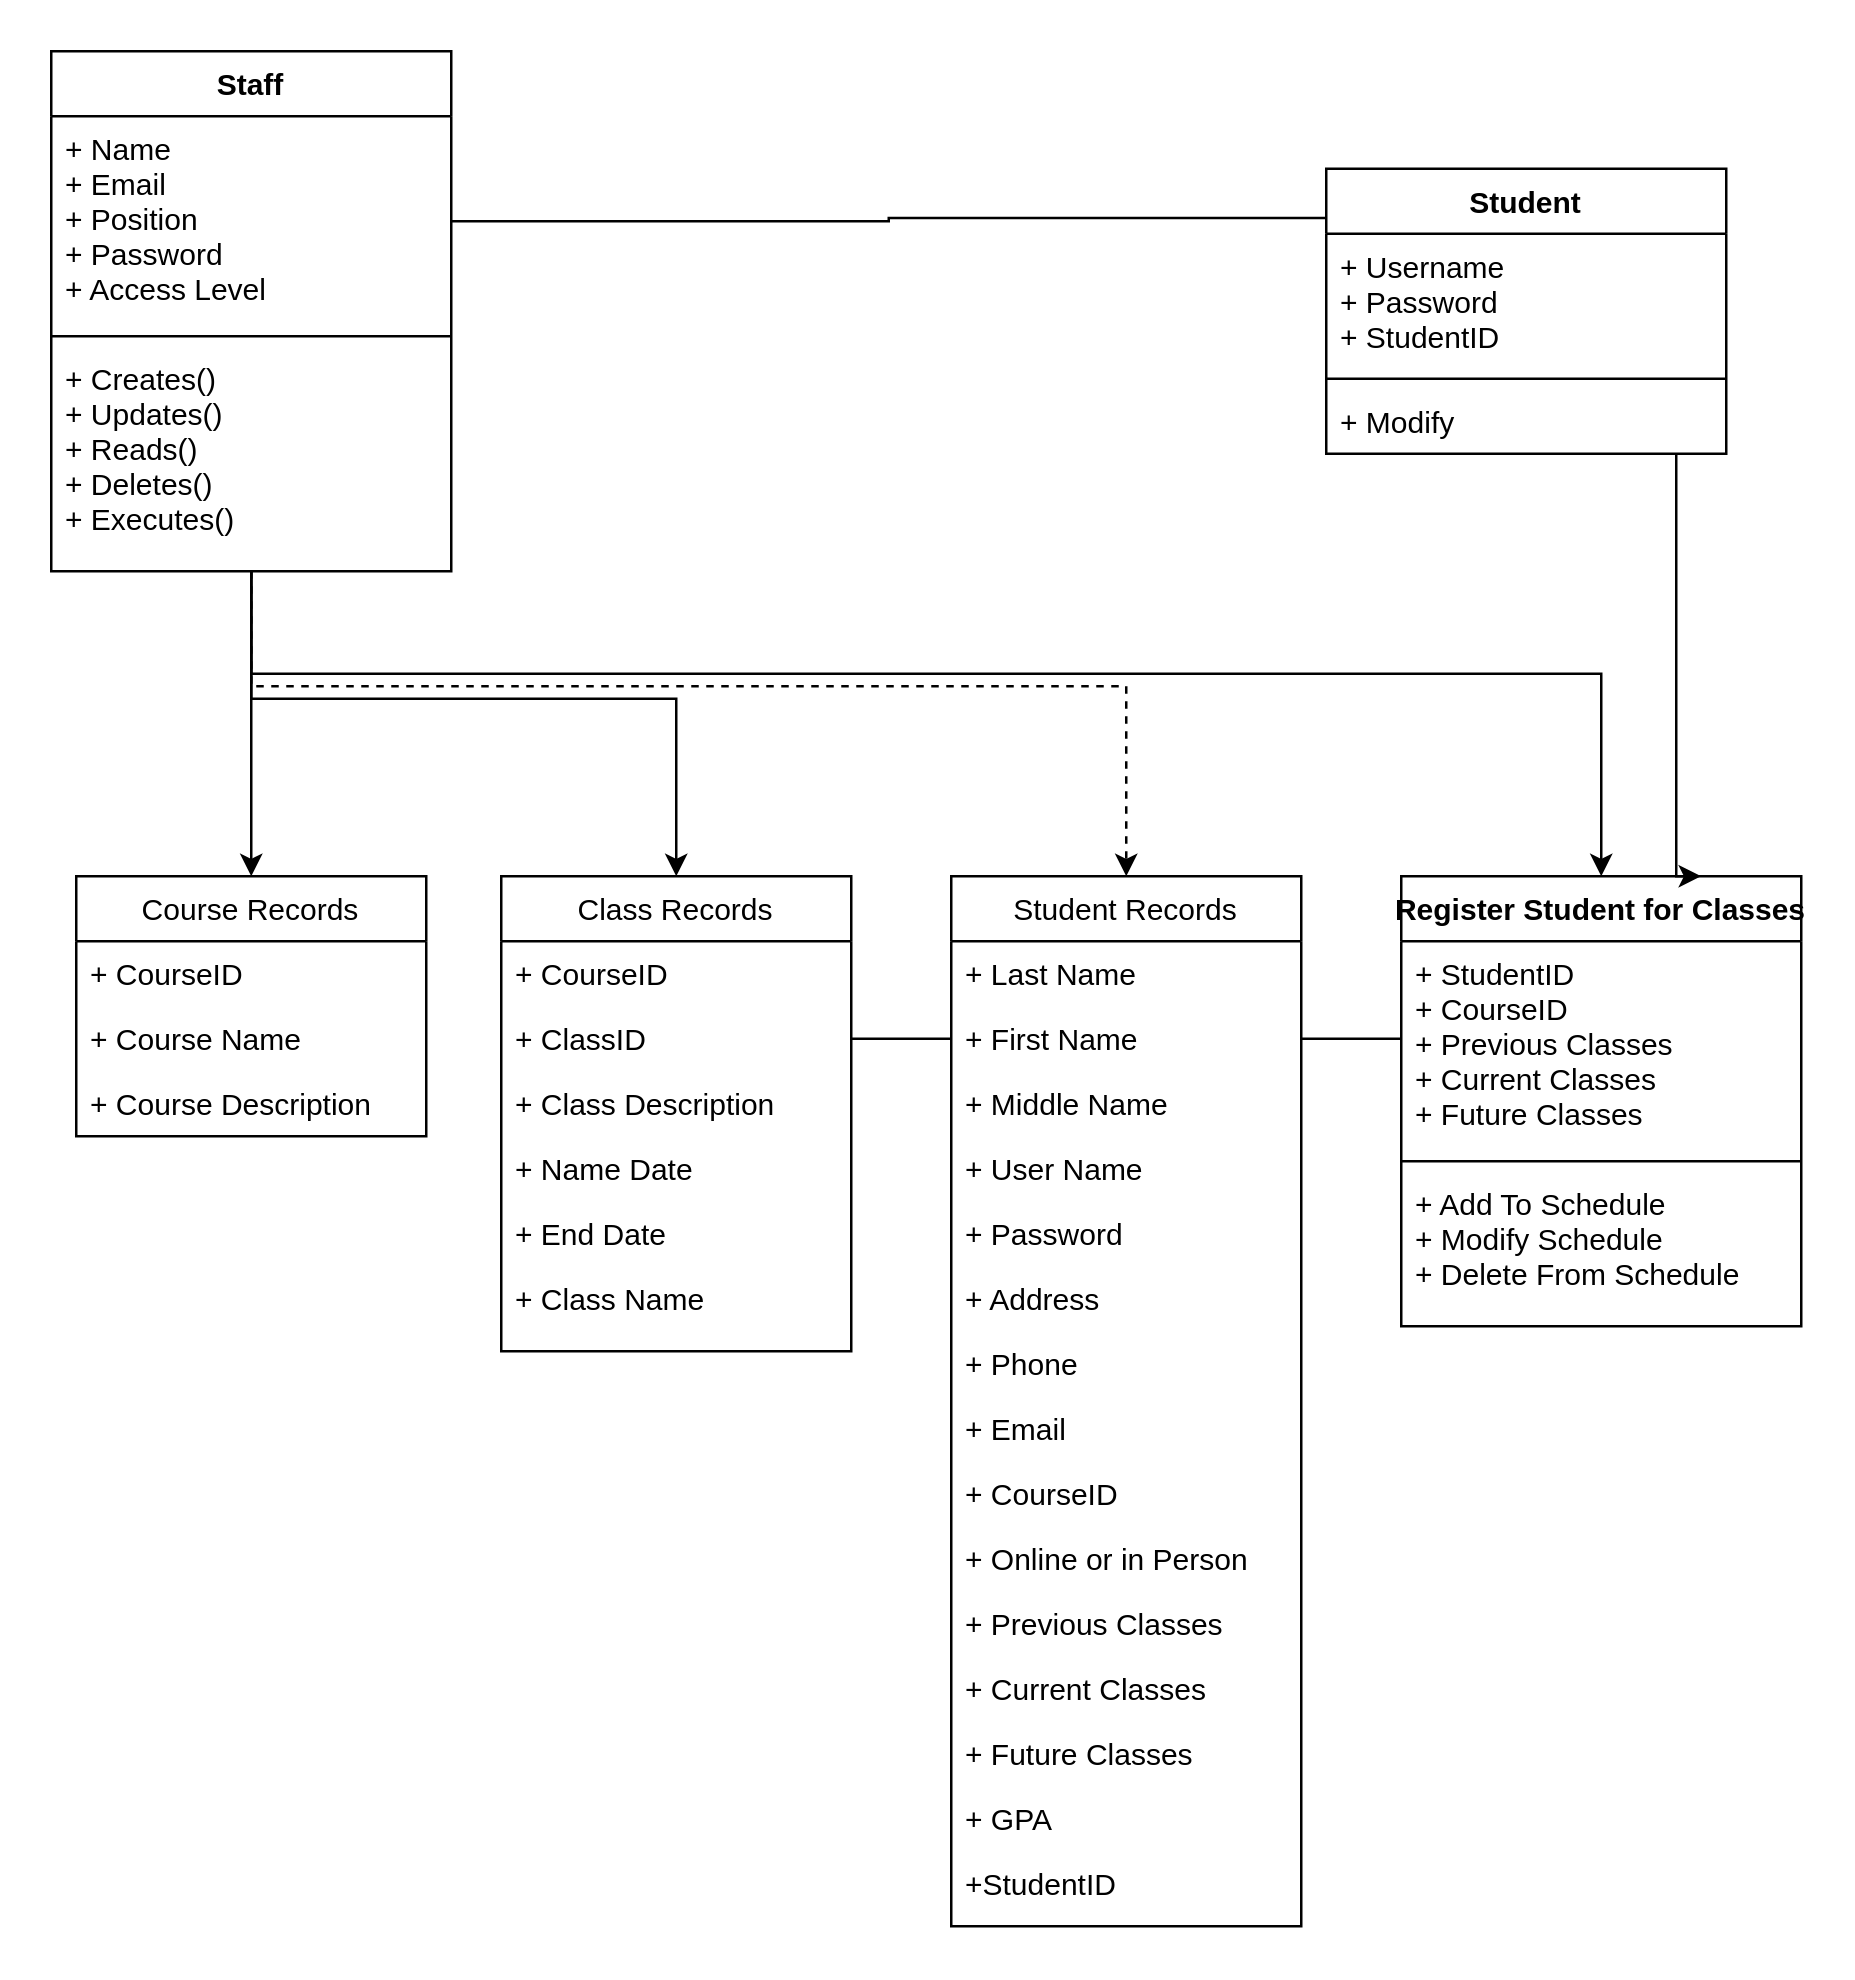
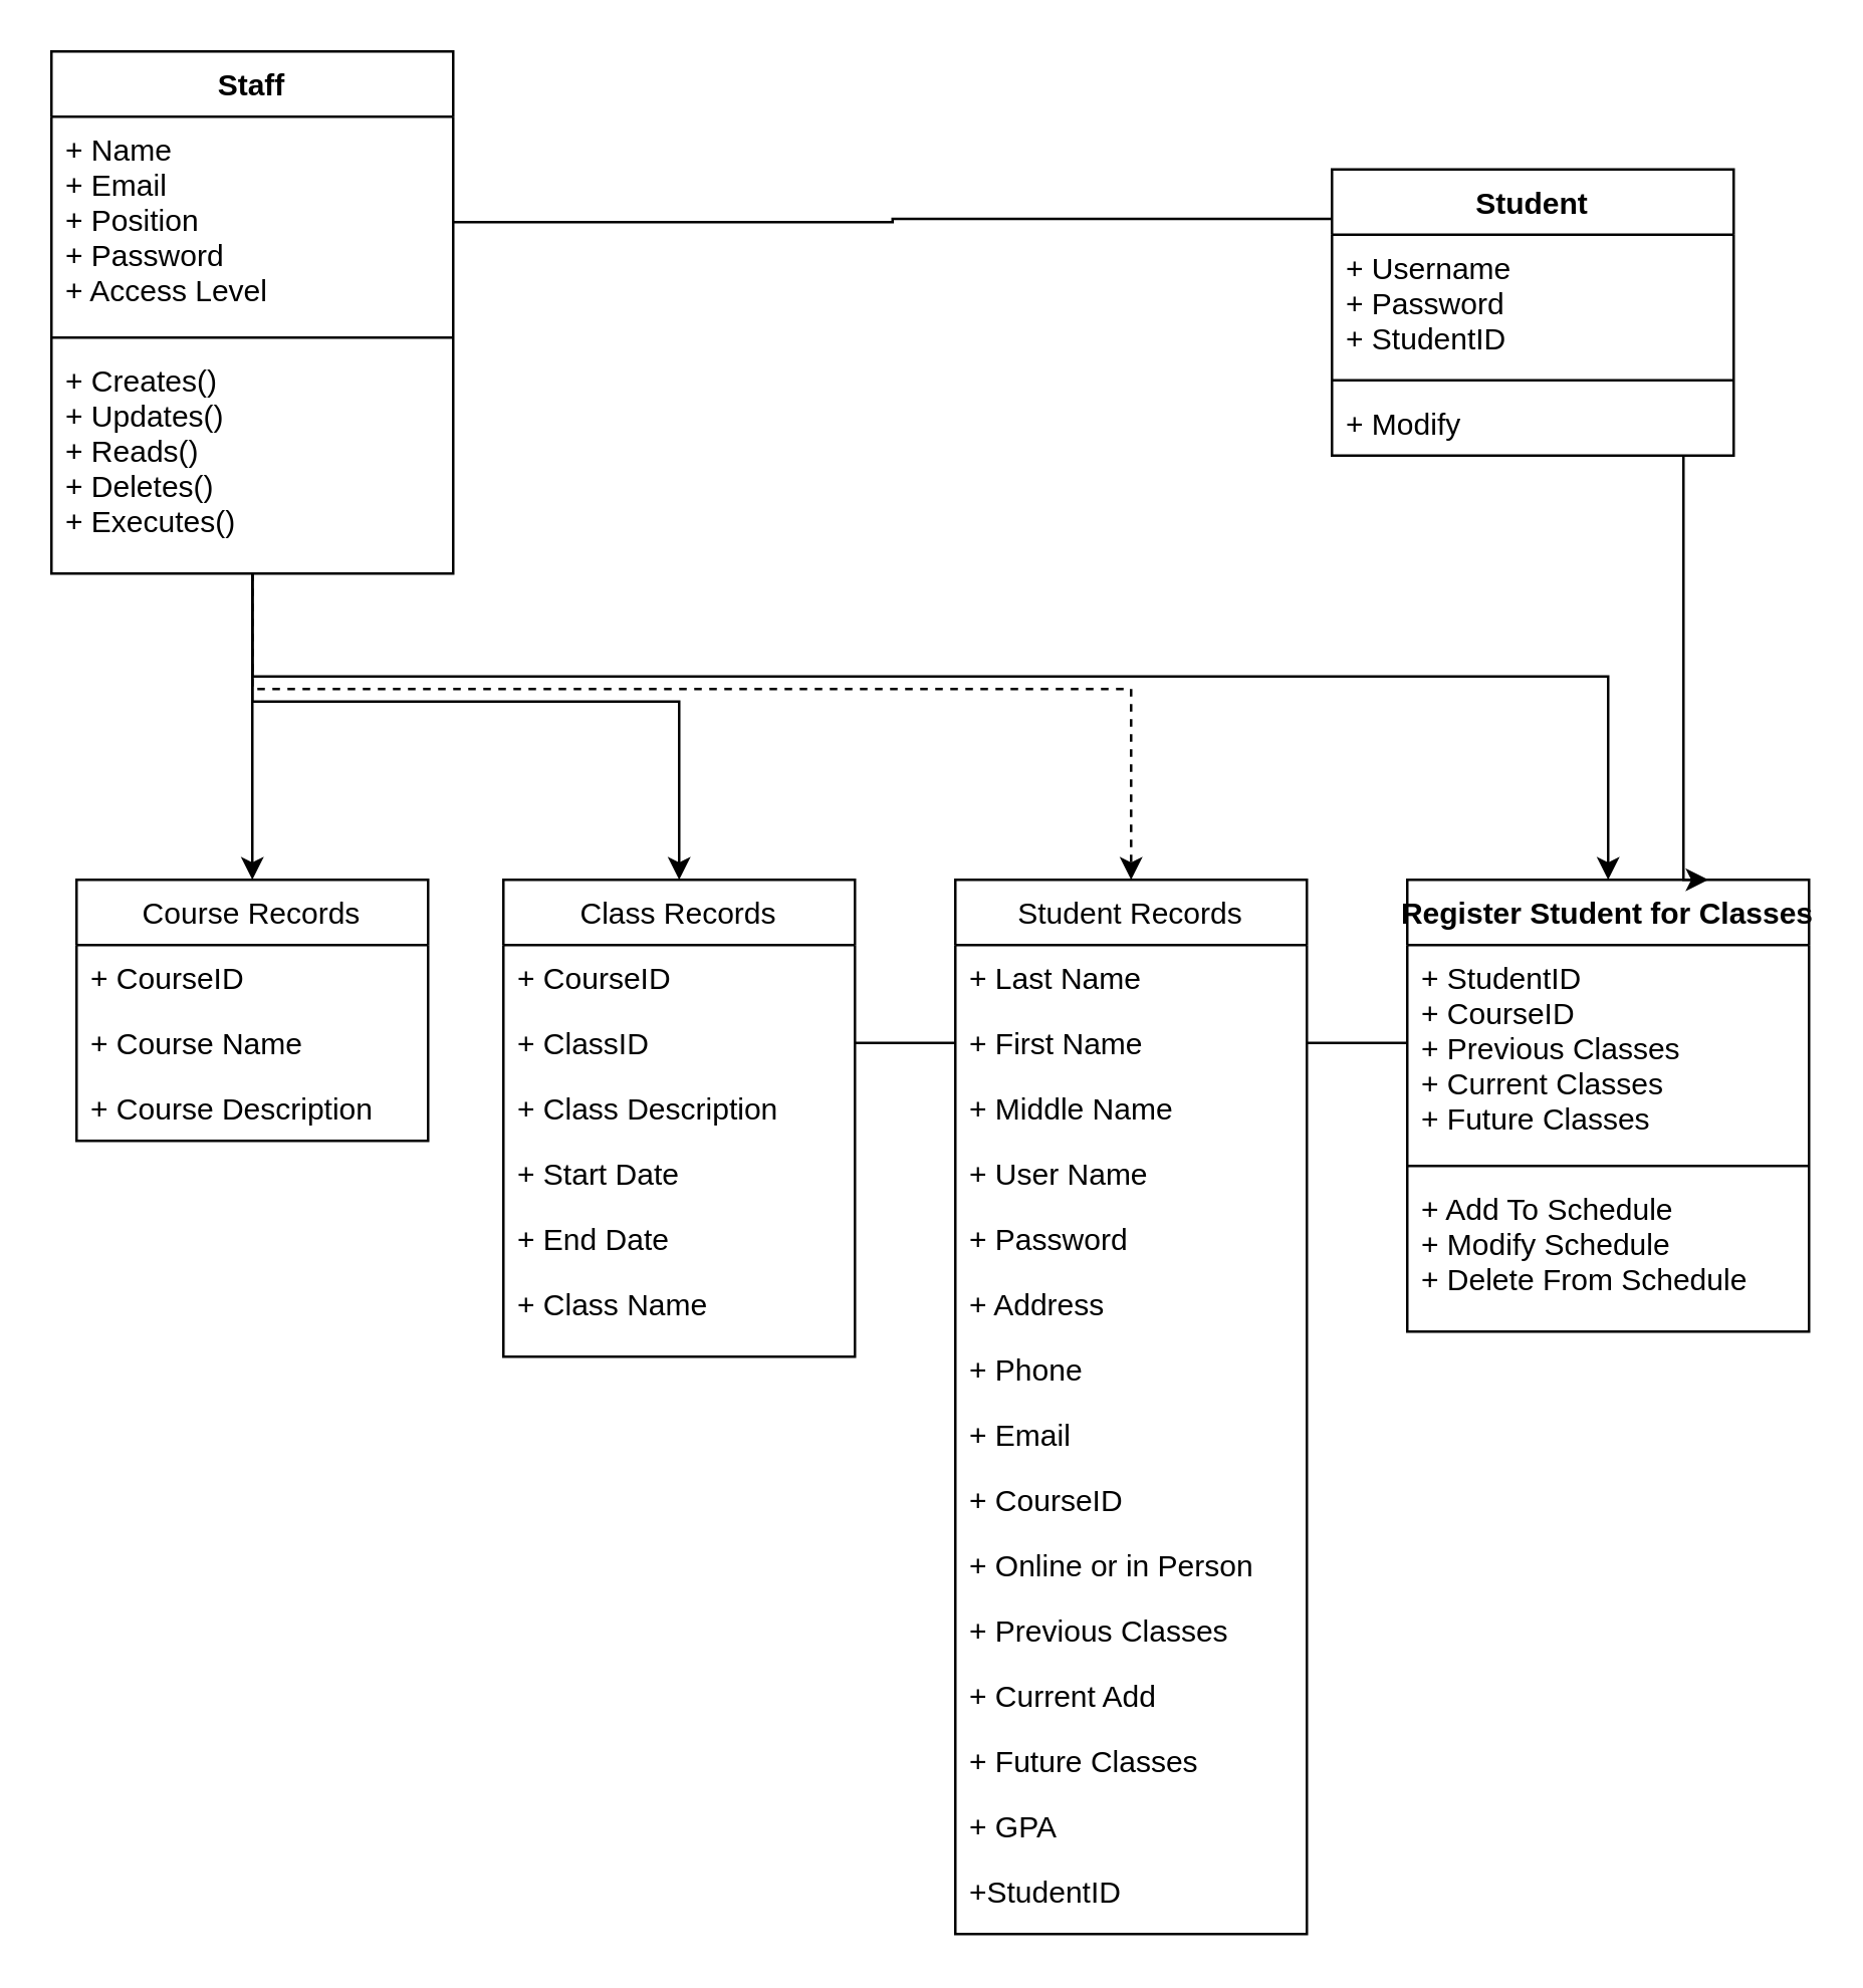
- <mxCell id="44" value="+ Name Date" style="text;strokeColor=none;fillColor=none;align=left;verticalAlign=top;spacingLeft=4;spacingRight=4;overflow=hidden;rotatable=0;points=[[0,0.5],[1,0.5]];portConstraint=eastwest;" vertex="1" parent="40"><mxGeometry y="104" width="140" height="26" as="geometry" /></mxCell>
+ <mxCell id="44" value="+ Start Date" style="text;strokeColor=none;fillColor=none;align=left;verticalAlign=top;spacingLeft=4;spacingRight=4;overflow=hidden;rotatable=0;points=[[0,0.5],[1,0.5]];portConstraint=eastwest;" vertex="1" parent="40"><mxGeometry y="104" width="140" height="26" as="geometry" /></mxCell>
- <mxCell id="27" value="+ Current Classes" style="text;strokeColor=none;fillColor=none;align=left;verticalAlign=top;spacingLeft=4;spacingRight=4;overflow=hidden;rotatable=0;points=[[0,0.5],[1,0.5]];portConstraint=eastwest;" vertex="1" parent="15"><mxGeometry y="312" width="140" height="26" as="geometry" /></mxCell>
+ <mxCell id="27" value="+ Current Add" style="text;strokeColor=none;fillColor=none;align=left;verticalAlign=top;spacingLeft=4;spacingRight=4;overflow=hidden;rotatable=0;points=[[0,0.5],[1,0.5]];portConstraint=eastwest;" vertex="1" parent="15"><mxGeometry y="312" width="140" height="26" as="geometry" /></mxCell>
